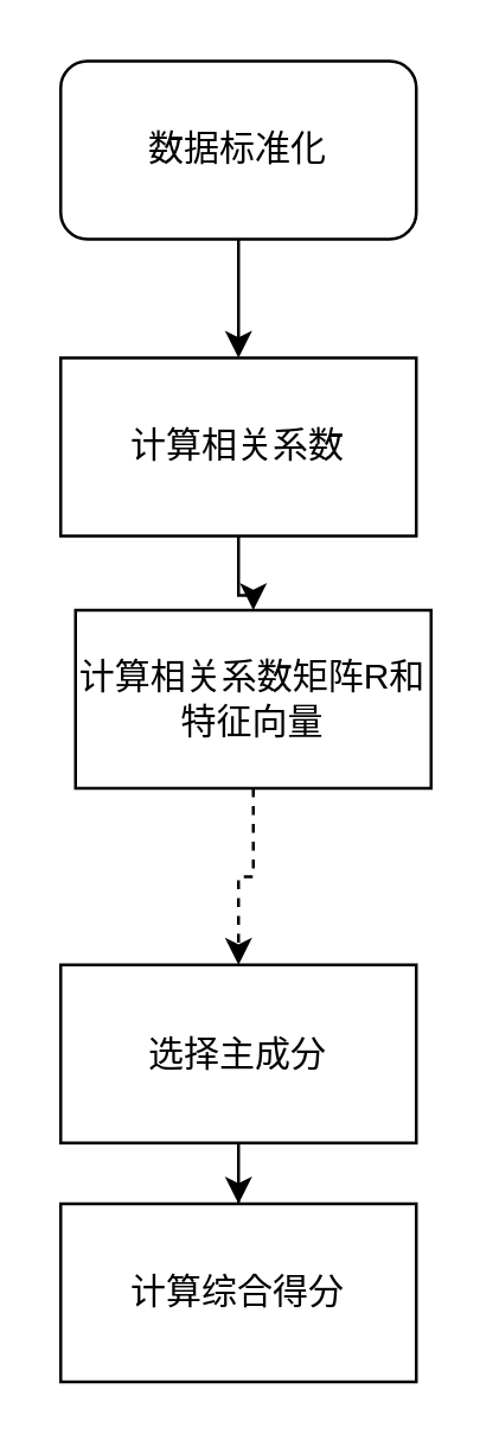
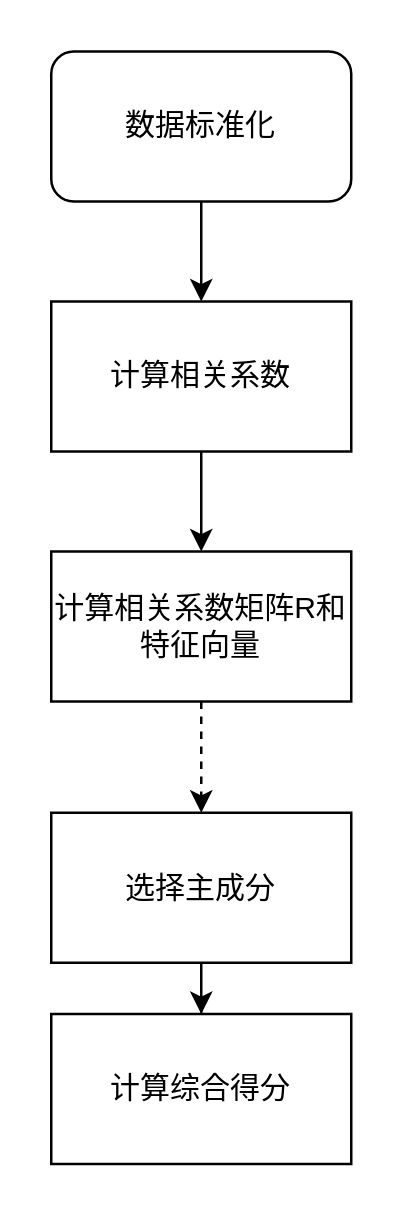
- <mxCell id="7" value="计算相关系数矩阵R和特征向量" style="rounded=0;whiteSpace=wrap;html=1;" vertex="1" parent="1"><mxGeometry x="25" y="205" width="120" height="60" as="geometry" /></mxCell>
+ <mxCell id="7" value="计算相关系数矩阵R和特征向量" style="rounded=0;whiteSpace=wrap;html=1;" vertex="1" parent="1"><mxGeometry x="20" y="220" width="120" height="60" as="geometry" /></mxCell>
